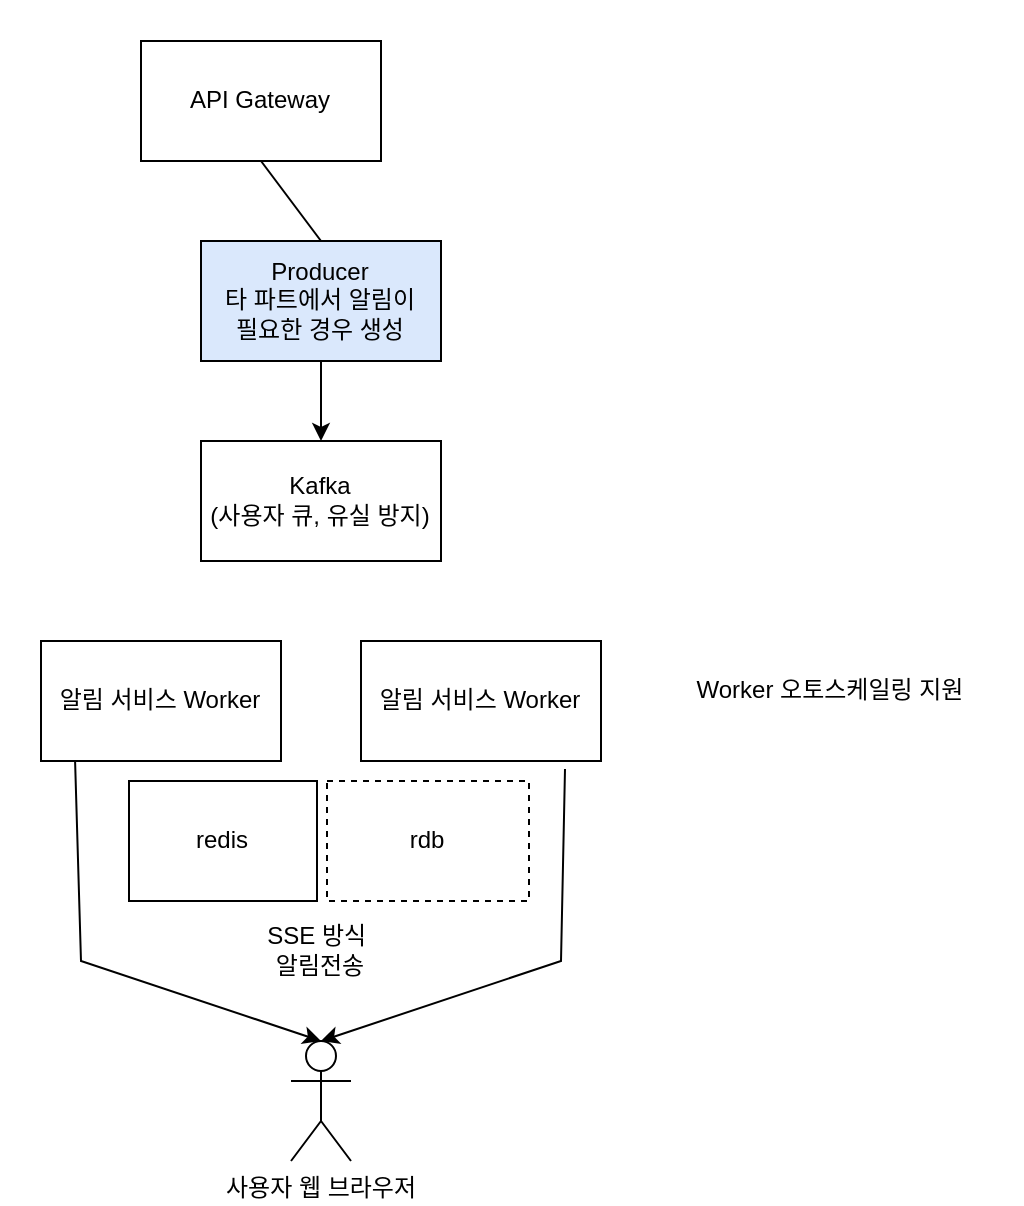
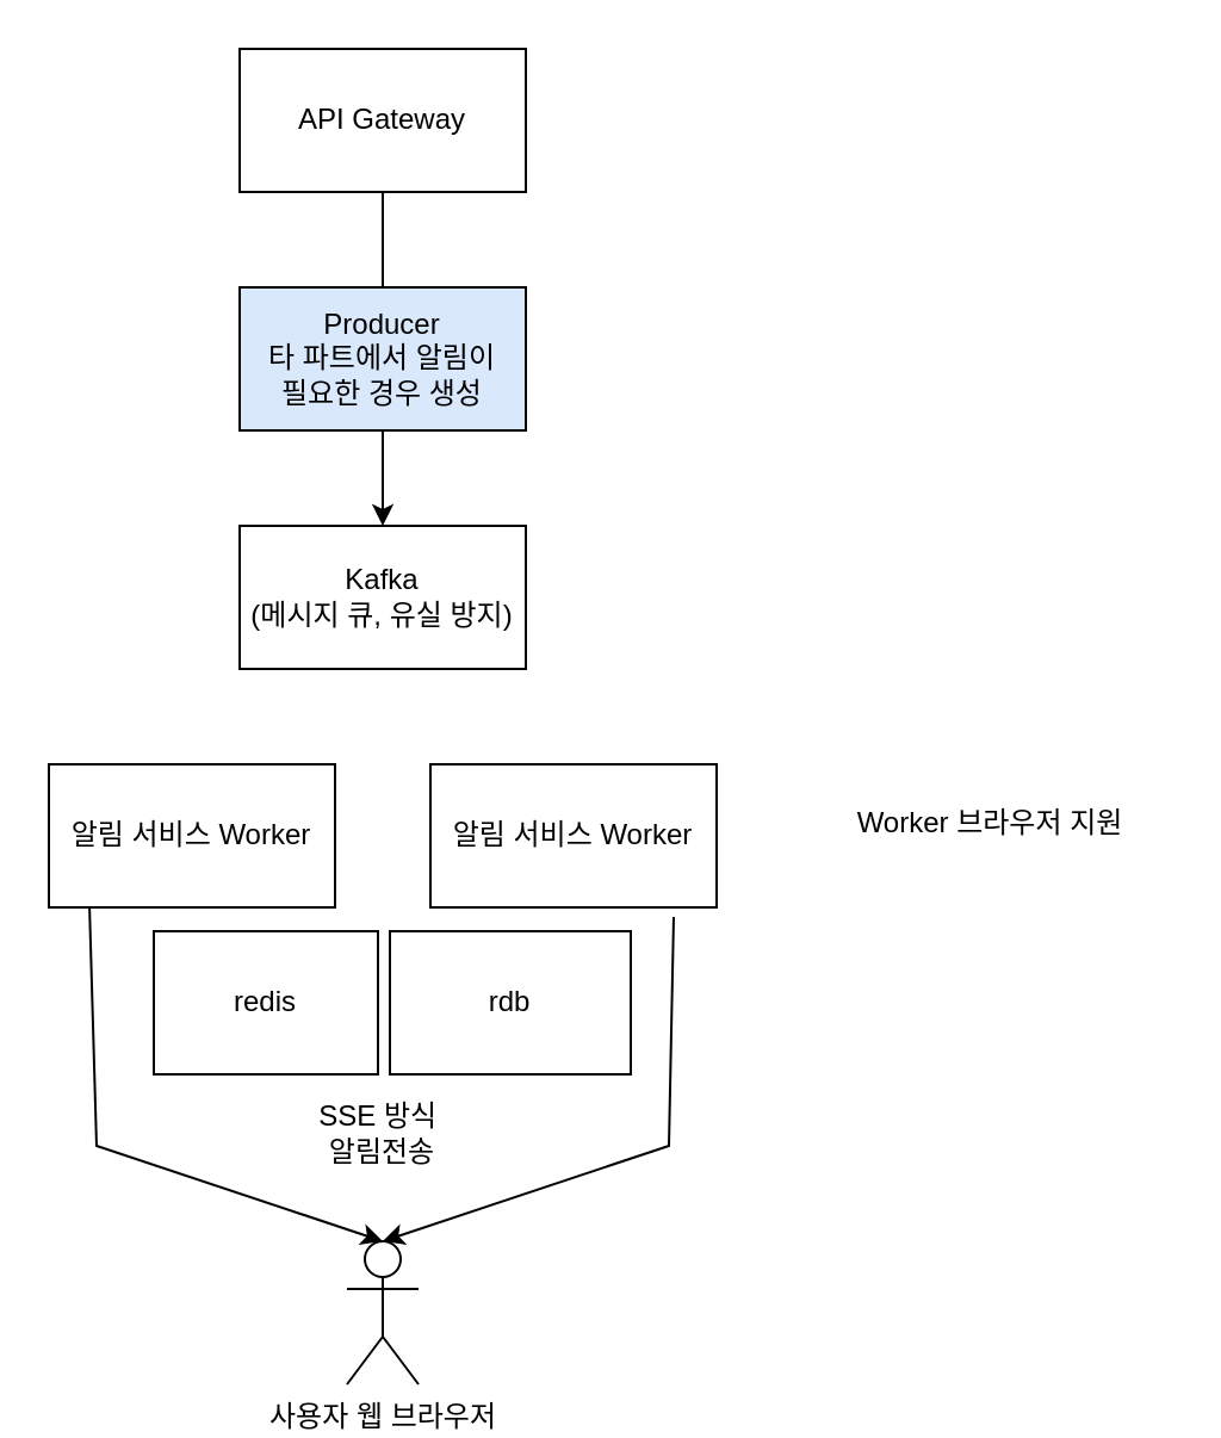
- <mxCell id="2" value="API Gateway" style="rounded=0;whiteSpace=wrap;html=1;" vertex="1" parent="1"><mxGeometry x="70" y="20" width="120" height="60" as="geometry" /></mxCell>
+ <mxCell id="2" value="API Gateway" style="rounded=0;whiteSpace=wrap;html=1;" vertex="1" parent="1"><mxGeometry x="100" y="20" width="120" height="60" as="geometry" /></mxCell>
- <mxCell id="4" value="Kafka&lt;div&gt;(사용자 큐, 유실 방지)&lt;/div&gt;" style="rounded=0;whiteSpace=wrap;html=1;" vertex="1" parent="1"><mxGeometry x="100" y="220" width="120" height="60" as="geometry" /></mxCell>
+ <mxCell id="4" value="Kafka&lt;div&gt;(메시지 큐, 유실 방지)&lt;/div&gt;" style="rounded=0;whiteSpace=wrap;html=1;" vertex="1" parent="1"><mxGeometry x="100" y="220" width="120" height="60" as="geometry" /></mxCell>
- <mxCell id="8" value="Worker 오토스케일링 지원" style="text;html=1;align=center;verticalAlign=middle;whiteSpace=wrap;rounded=0;" vertex="1" parent="1"><mxGeometry x="340" y="330" width="150" height="30" as="geometry" /></mxCell>
+ <mxCell id="8" value="Worker 브라우저 지원" style="text;html=1;align=center;verticalAlign=middle;whiteSpace=wrap;rounded=0;" vertex="1" parent="1"><mxGeometry x="340" y="330" width="150" height="30" as="geometry" /></mxCell>
- <mxCell id="13" value="rdb" style="rounded=0;whiteSpace=wrap;html=1;dashed=1;" vertex="1" parent="1"><mxGeometry x="163" y="390" width="101" height="60" as="geometry" /></mxCell>
+ <mxCell id="13" value="rdb" style="rounded=0;whiteSpace=wrap;html=1;" vertex="1" parent="1"><mxGeometry x="163" y="390" width="101" height="60" as="geometry" /></mxCell>
